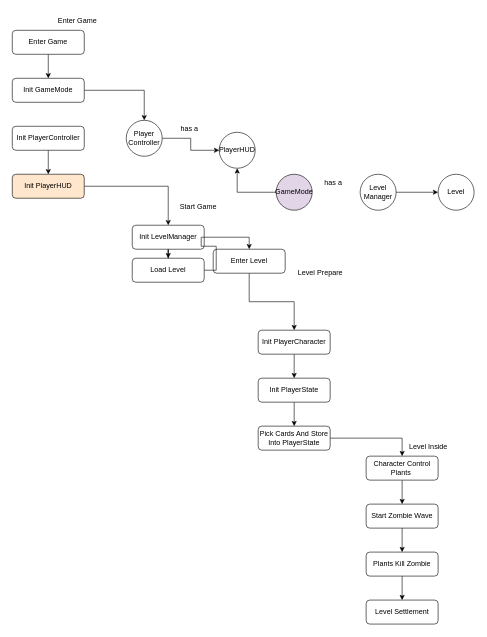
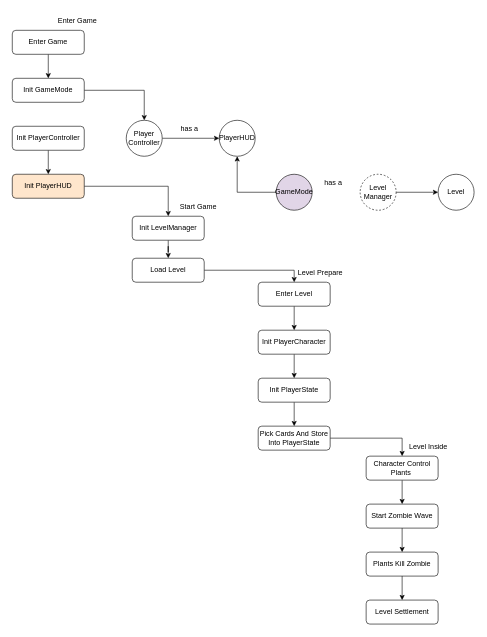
- <mxCell id="10" value="Player&lt;span style=&quot;background-color: transparent; color: light-dark(rgb(0, 0, 0), rgb(255, 255, 255));&quot;&gt;HUD&lt;/span&gt;" style="ellipse;whiteSpace=wrap;html=1;aspect=fixed;" vertex="1" parent="1"><mxGeometry x="365" y="220" width="60" height="60" as="geometry" /></mxCell>
+ <mxCell id="10" value="Player&lt;span style=&quot;background-color: transparent; color: light-dark(rgb(0, 0, 0), rgb(255, 255, 255));&quot;&gt;HUD&lt;/span&gt;" style="ellipse;whiteSpace=wrap;html=1;aspect=fixed;" vertex="1" parent="1"><mxGeometry x="365" y="200" width="60" height="60" as="geometry" /></mxCell>
- <mxCell id="17" value="Level&lt;div&gt;Manager&lt;/div&gt;" style="ellipse;whiteSpace=wrap;html=1;aspect=fixed;" vertex="1" parent="1"><mxGeometry x="600" y="290" width="60" height="60" as="geometry" /></mxCell>
+ <mxCell id="17" value="Level&lt;div&gt;Manager&lt;/div&gt;" style="ellipse;whiteSpace=wrap;html=1;aspect=fixed;dashed=1;" vertex="1" parent="1"><mxGeometry x="600" y="290" width="60" height="60" as="geometry" /></mxCell>
- <mxCell id="39" value="Init LevelManager" style="rounded=1;whiteSpace=wrap;html=1;fontSize=12;glass=0;strokeWidth=1;shadow=0;" vertex="1" parent="1"><mxGeometry x="220" y="375" width="120" height="40" as="geometry" /></mxCell>
+ <mxCell id="39" value="Init LevelManager" style="rounded=1;whiteSpace=wrap;html=1;fontSize=12;glass=0;strokeWidth=1;shadow=0;" vertex="1" parent="1"><mxGeometry x="220" y="360" width="120" height="40" as="geometry" /></mxCell>
- <mxCell id="24" value="Enter Level" style="rounded=1;whiteSpace=wrap;html=1;fontSize=12;glass=0;strokeWidth=1;shadow=0;" vertex="1" parent="1"><mxGeometry x="355" y="415" width="120" height="40" as="geometry" /></mxCell>
+ <mxCell id="24" value="Enter Level" style="rounded=1;whiteSpace=wrap;html=1;fontSize=12;glass=0;strokeWidth=1;shadow=0;" vertex="1" parent="1"><mxGeometry x="430" y="470" width="120" height="40" as="geometry" /></mxCell>
